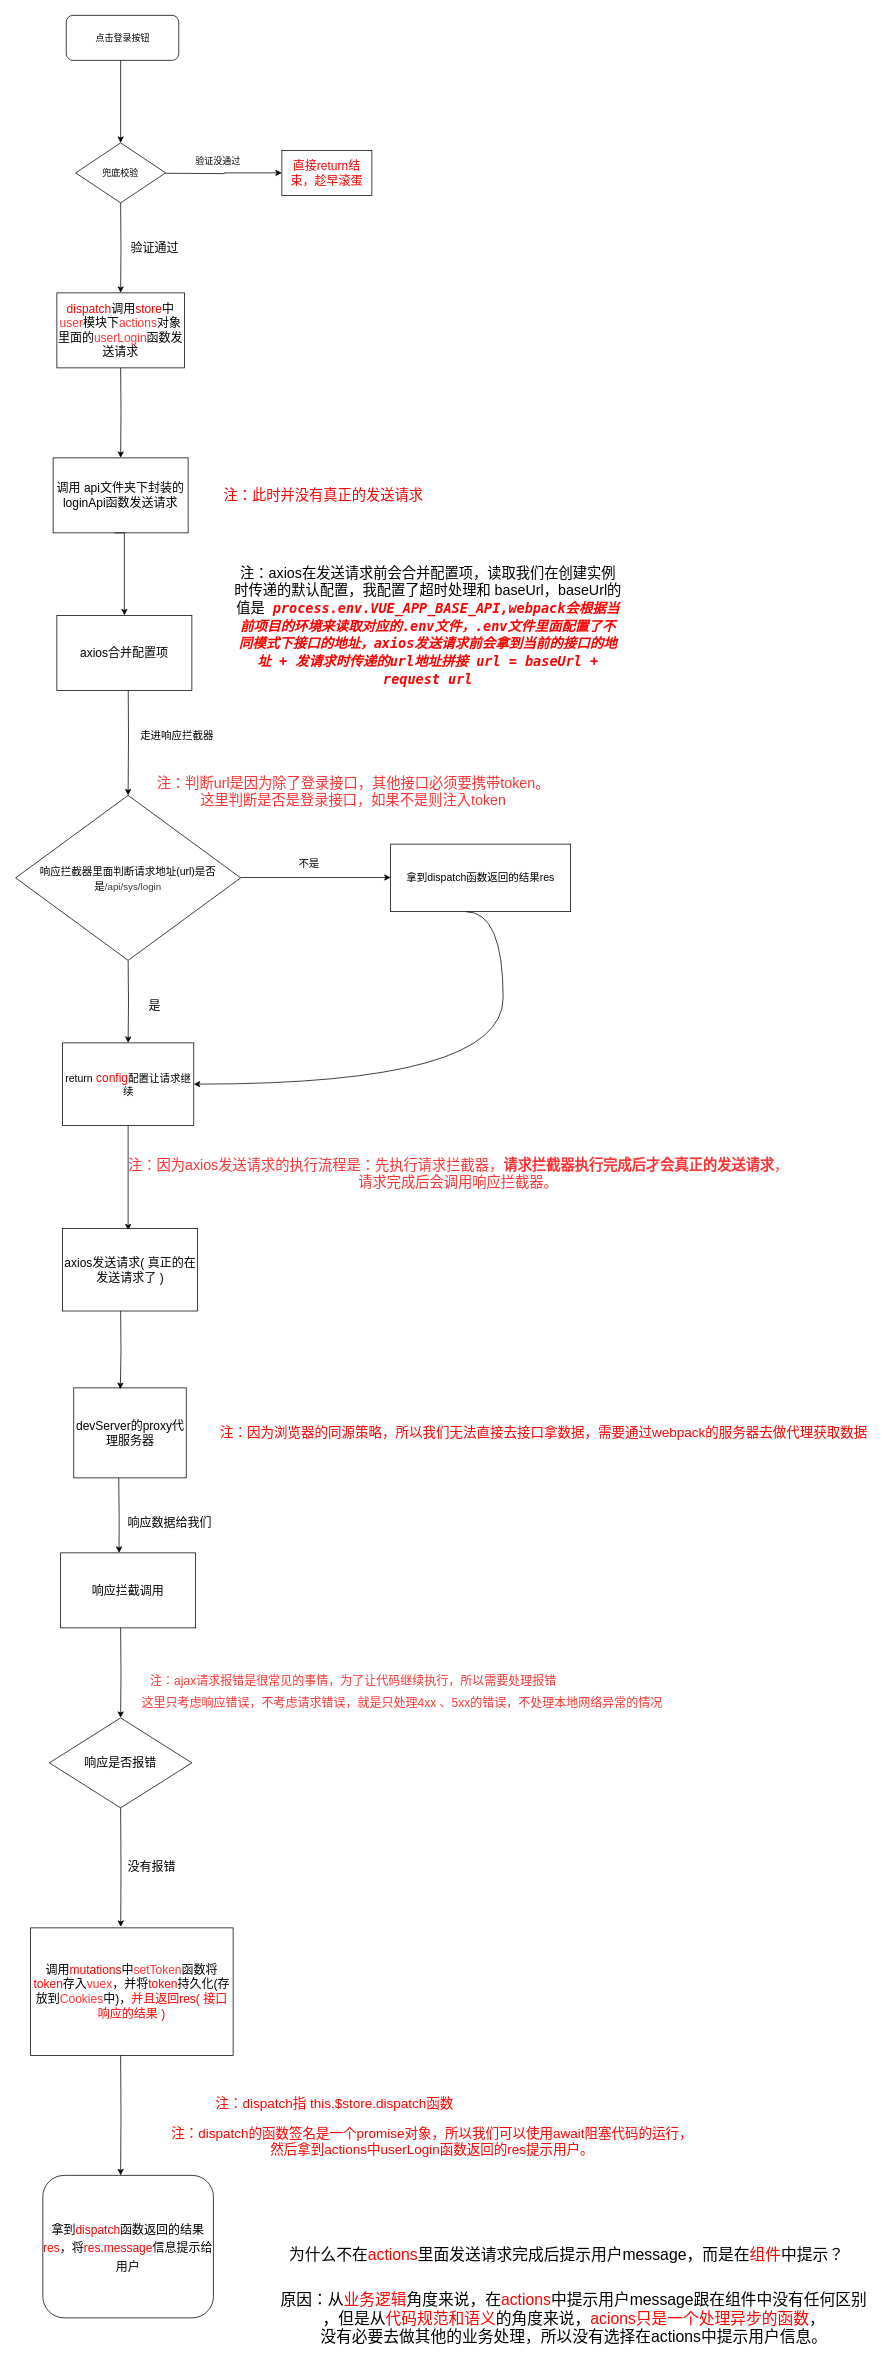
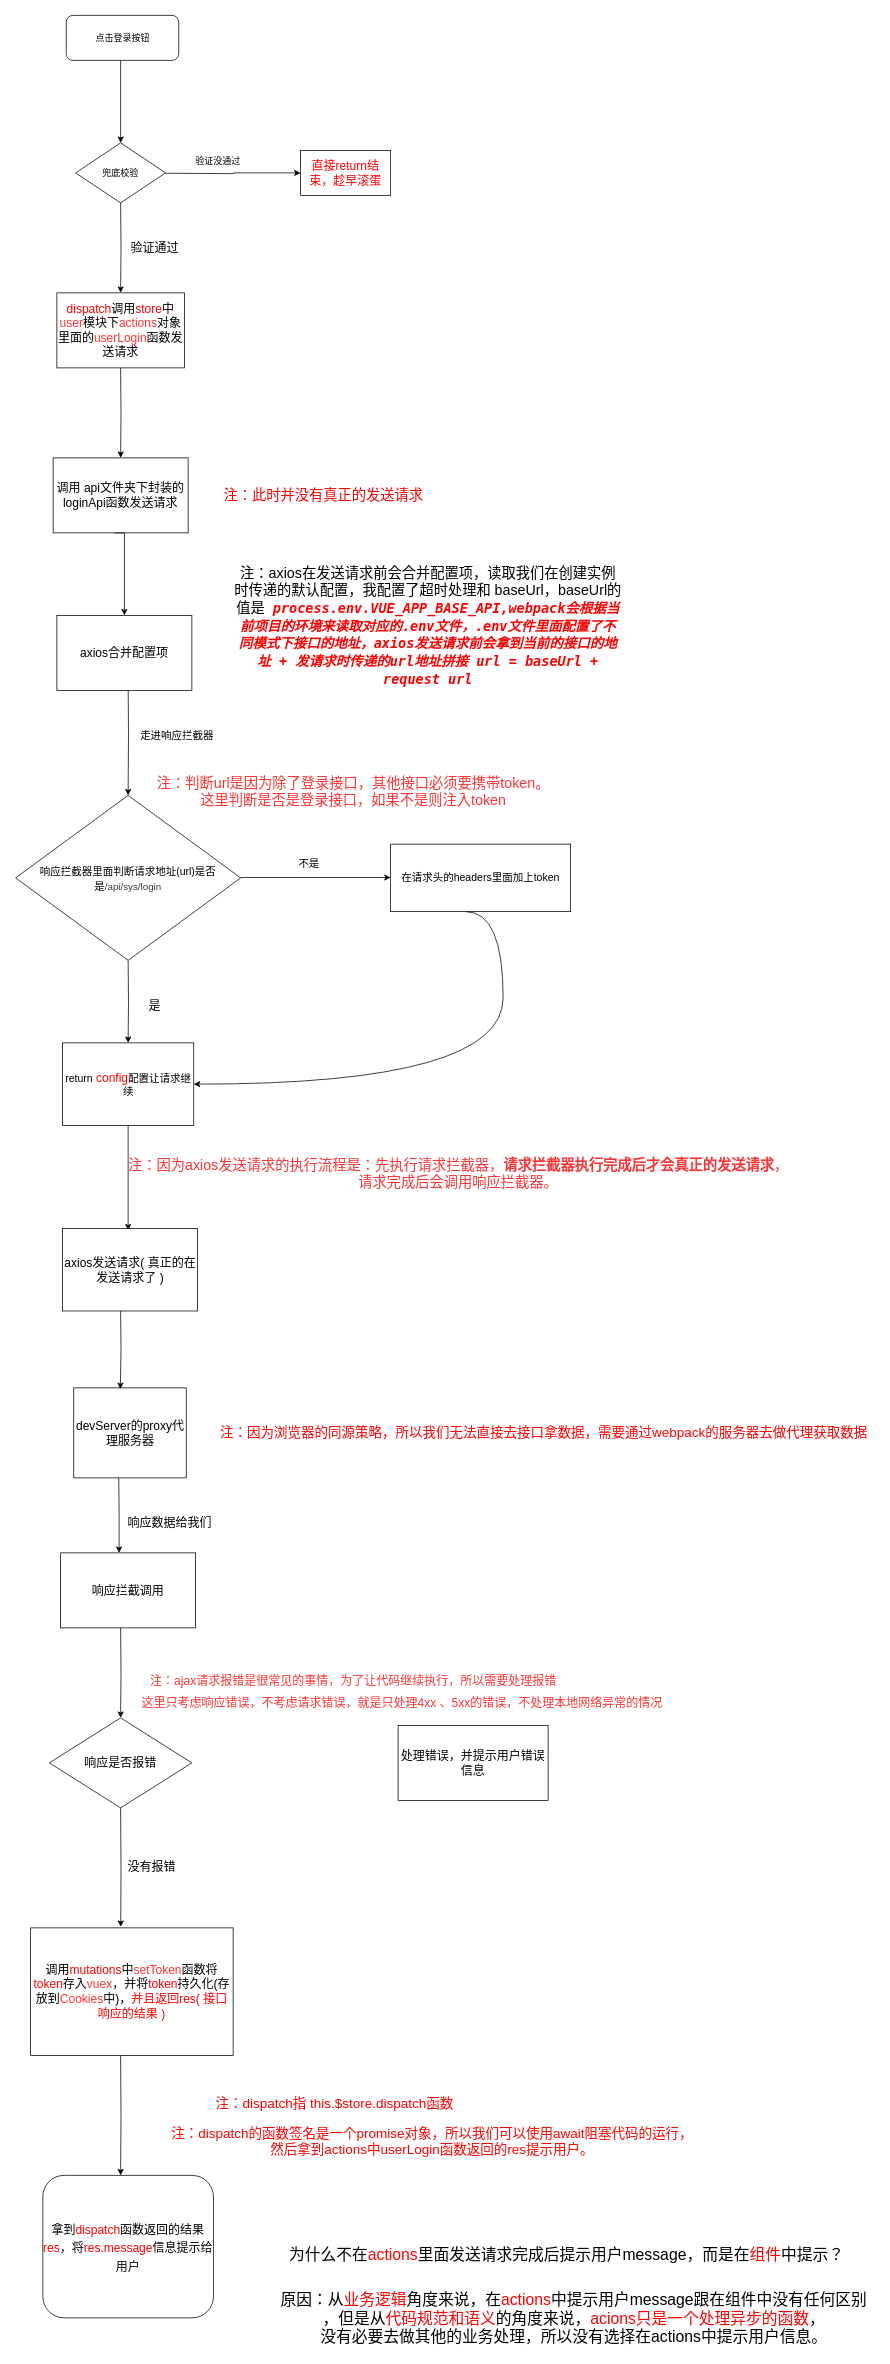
- <mxCell id="5" value="直接return结束，趁早滚蛋" style="rounded=0;whiteSpace=wrap;html=1;fontColor=#FF0000;fontSize=16;" parent="1" vertex="1"><mxGeometry x="375" y="200" width="120" height="60" as="geometry" /></mxCell>
+ <mxCell id="5" value="直接return结束，趁早滚蛋" style="rounded=0;whiteSpace=wrap;html=1;fontColor=#FF0000;fontSize=16;" parent="1" vertex="1"><mxGeometry x="400" y="200" width="120" height="60" as="geometry" /></mxCell>
- <mxCell id="16" value="拿到dispatch函数返回的结果res" style="rounded=0;whiteSpace=wrap;html=1;fontSize=14;fontColor=#000000;" parent="1" vertex="1"><mxGeometry x="520" y="1125" width="240" height="90" as="geometry" /></mxCell>
+ <mxCell id="16" value="在请求头的headers里面加上token" style="rounded=0;whiteSpace=wrap;html=1;fontSize=14;fontColor=#000000;" parent="1" vertex="1"><mxGeometry x="520" y="1125" width="240" height="90" as="geometry" /></mxCell>
+ <mxCell id="31" value="处理错误，并提示用户错误信息" style="rounded=0;whiteSpace=wrap;html=1;fontSize=16;fontColor=#000000;" parent="1" vertex="1"><mxGeometry x="530" y="2300" width="200" height="100" as="geometry" /></mxCell>
